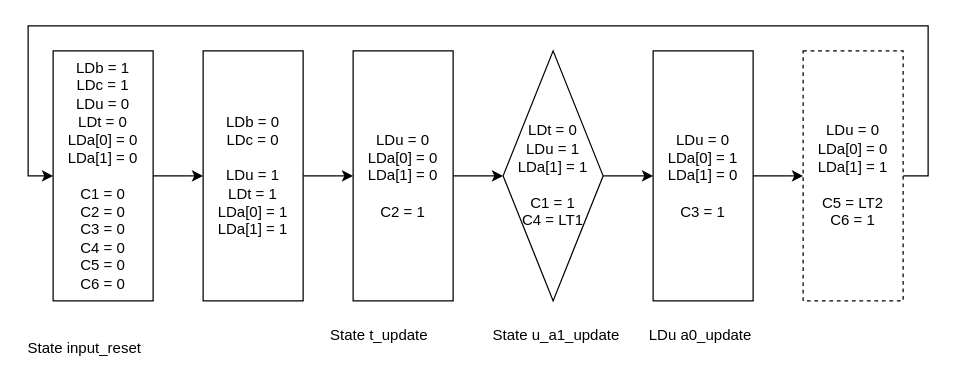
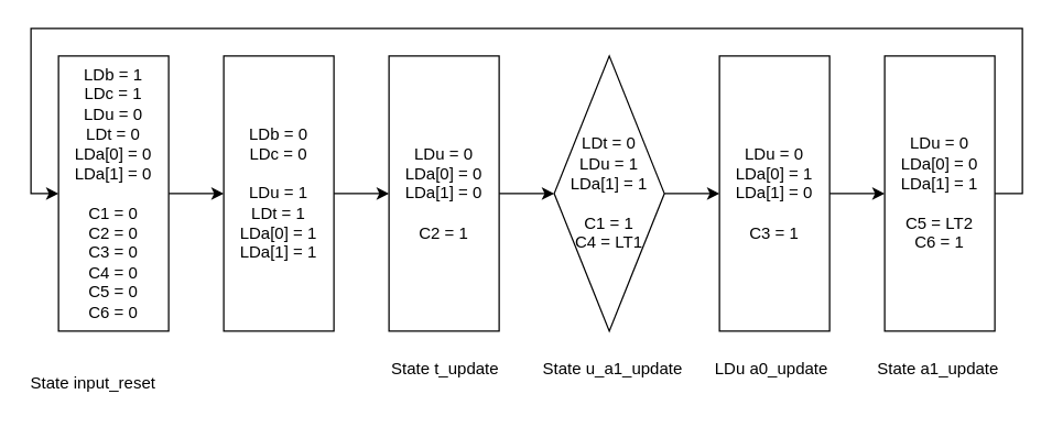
- <mxCell id="13" value="LDu = 0&lt;br&gt;LDa[0] = 0&lt;br&gt;LDa[1] = 1&lt;br&gt;&lt;br&gt;C5 = LT2&lt;br&gt;C6 = 1" style="rounded=0;whiteSpace=wrap;html=1;dashed=1;" vertex="1" parent="1"><mxGeometry x="642" y="40" width="80" height="200" as="geometry" /></mxCell>
+ <mxCell id="13" value="LDu = 0&lt;br&gt;LDa[0] = 0&lt;br&gt;LDa[1] = 1&lt;br&gt;&lt;br&gt;C5 = LT2&lt;br&gt;C6 = 1" style="rounded=0;whiteSpace=wrap;html=1;" vertex="1" parent="1"><mxGeometry x="642" y="40" width="80" height="200" as="geometry" /></mxCell>
- <mxCell id="15" value="State t_update" style="text;html=1;resizable=0;points=[];autosize=1;align=left;verticalAlign=top;spacingTop=-4;" vertex="1" parent="1"><mxGeometry x="262" y="258" width="90" height="20" as="geometry" /></mxCell>
+ <mxCell id="15" value="State t_update" style="text;html=1;resizable=0;points=[];autosize=1;align=left;verticalAlign=top;spacingTop=-4;" vertex="1" parent="1"><mxGeometry x="282" y="258" width="90" height="20" as="geometry" /></mxCell>
+ <mxCell id="18" value="State a1_update" style="text;html=1;resizable=0;points=[];autosize=1;align=left;verticalAlign=top;spacingTop=-4;" vertex="1" parent="1"><mxGeometry x="635" y="258" width="100" height="20" as="geometry" /></mxCell>
